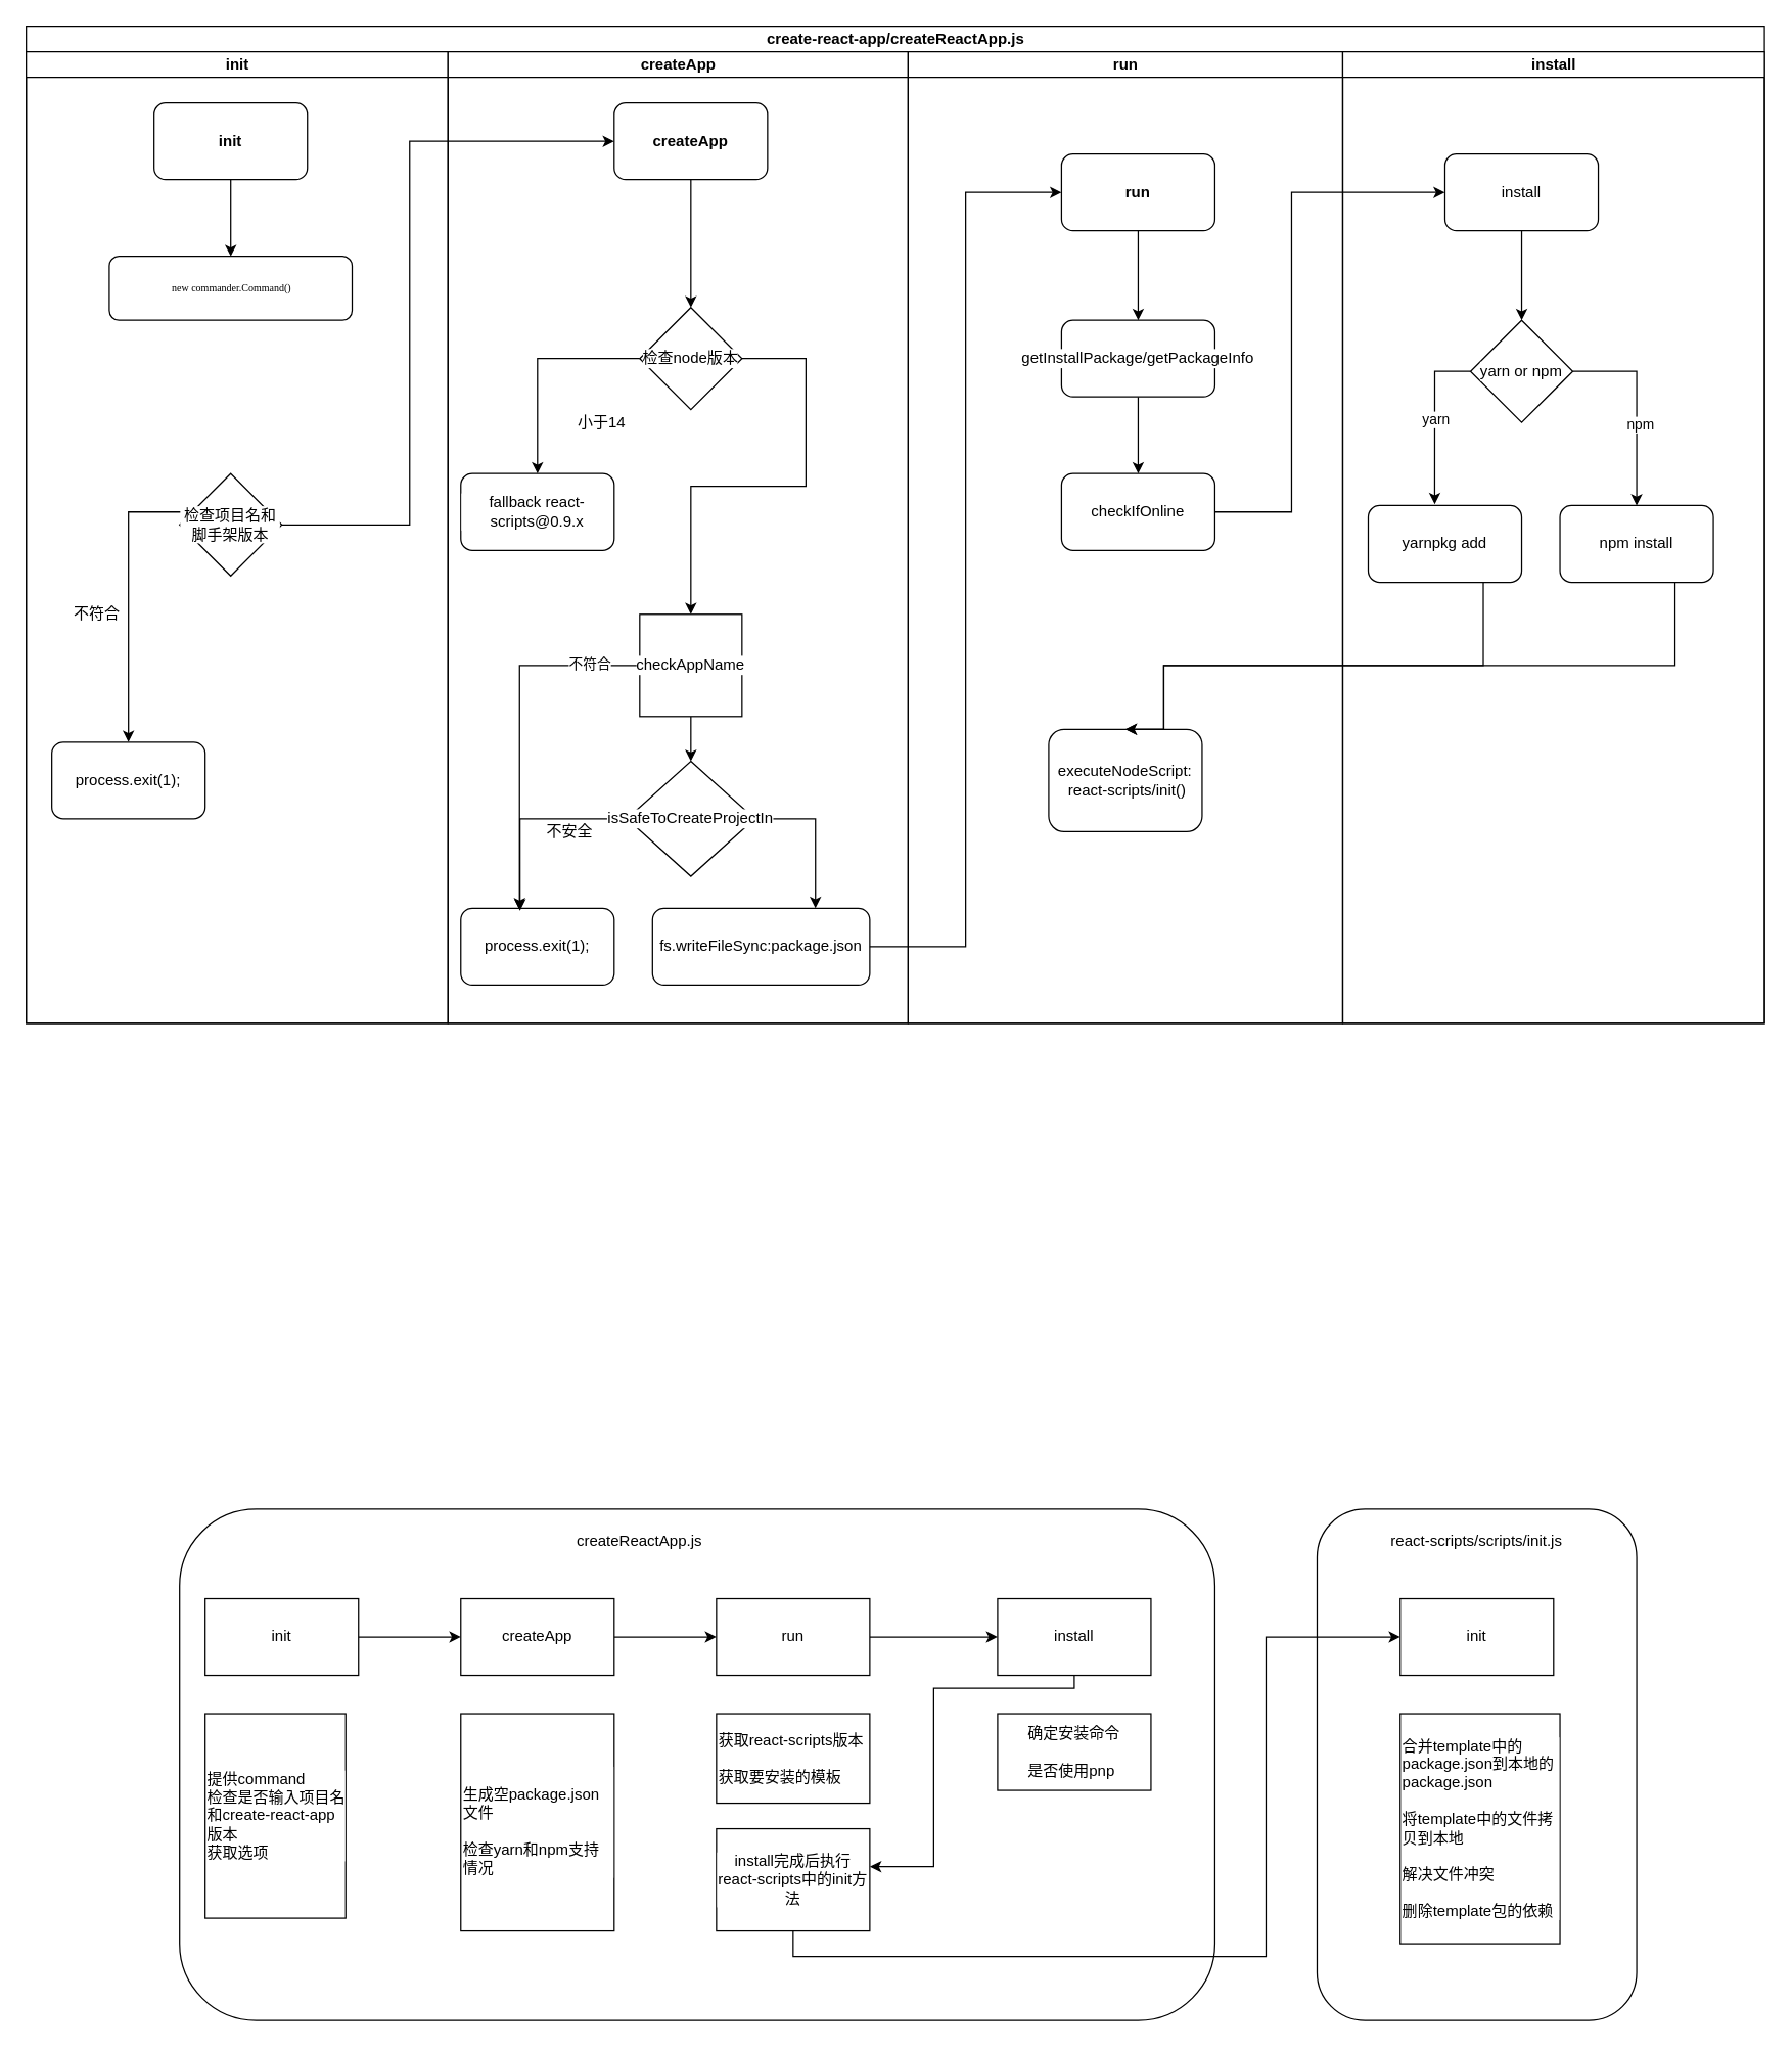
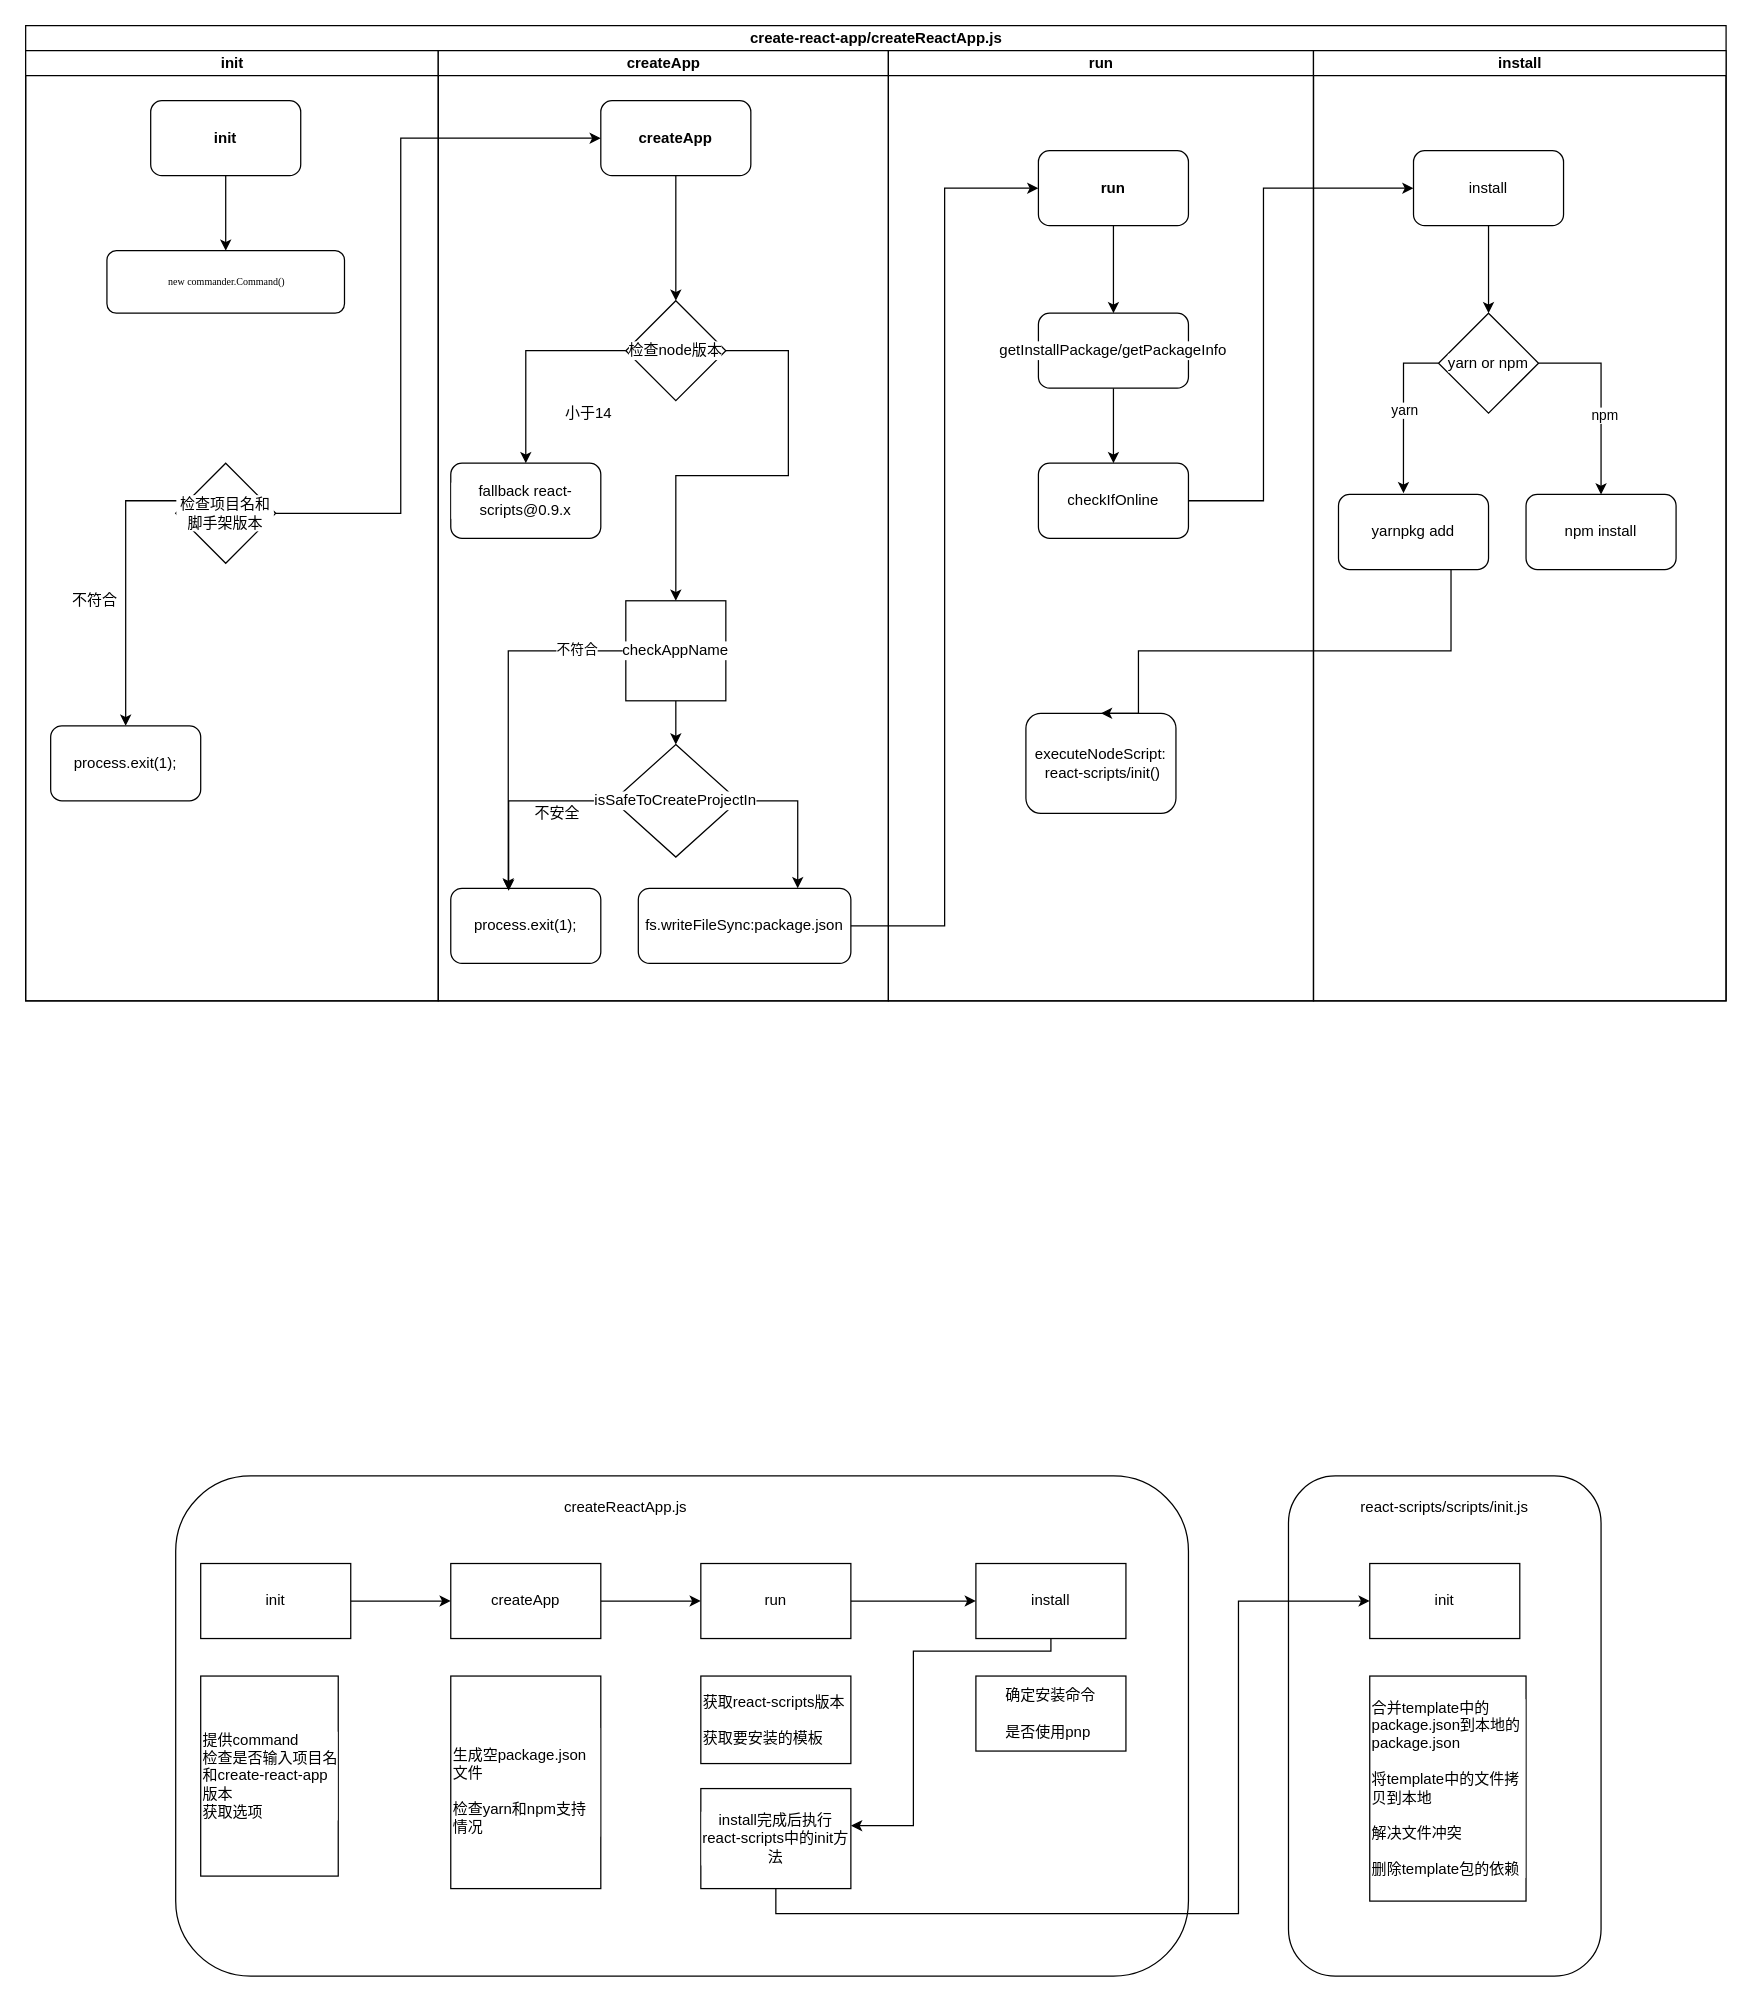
- <mxCell id="51" style="edgeStyle=orthogonalEdgeStyle;rounded=0;orthogonalLoop=1;jettySize=auto;html=1;entryX=0.5;entryY=0;entryDx=0;entryDy=0;" edge="1" parent="4" source="46" target="36"><mxGeometry relative="1" as="geometry"><Array as="points"><mxPoint x="1290" y="500" /><mxPoint x="890" y="500" /></Array></mxGeometry></mxCell>
